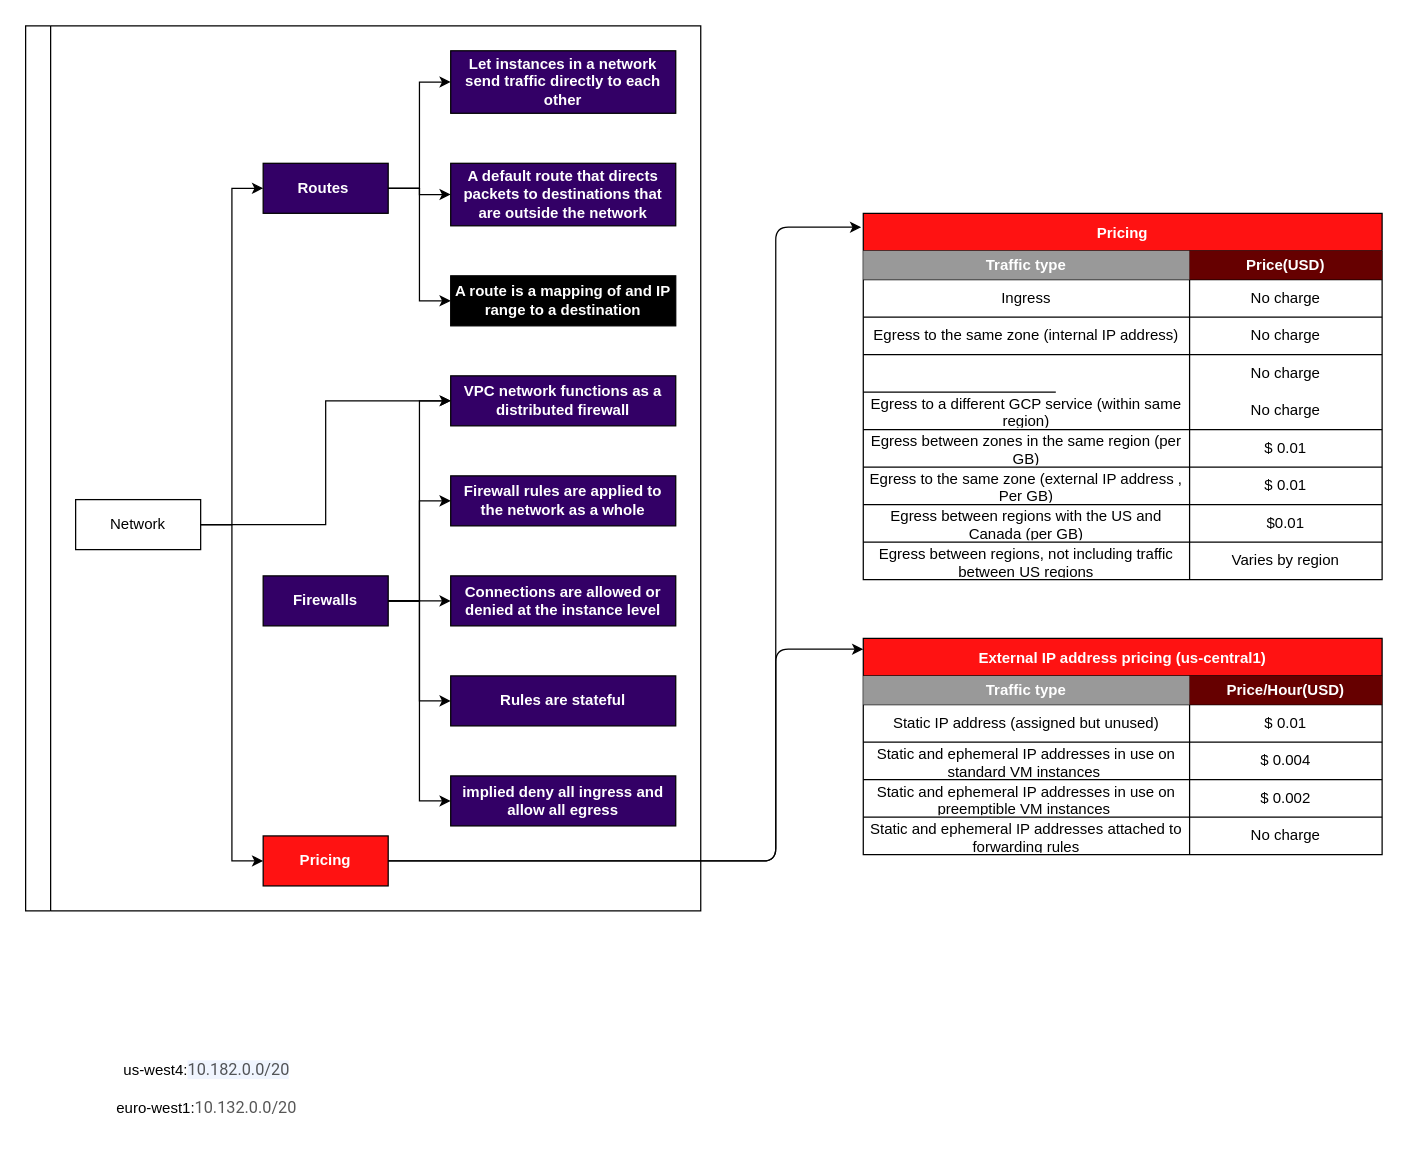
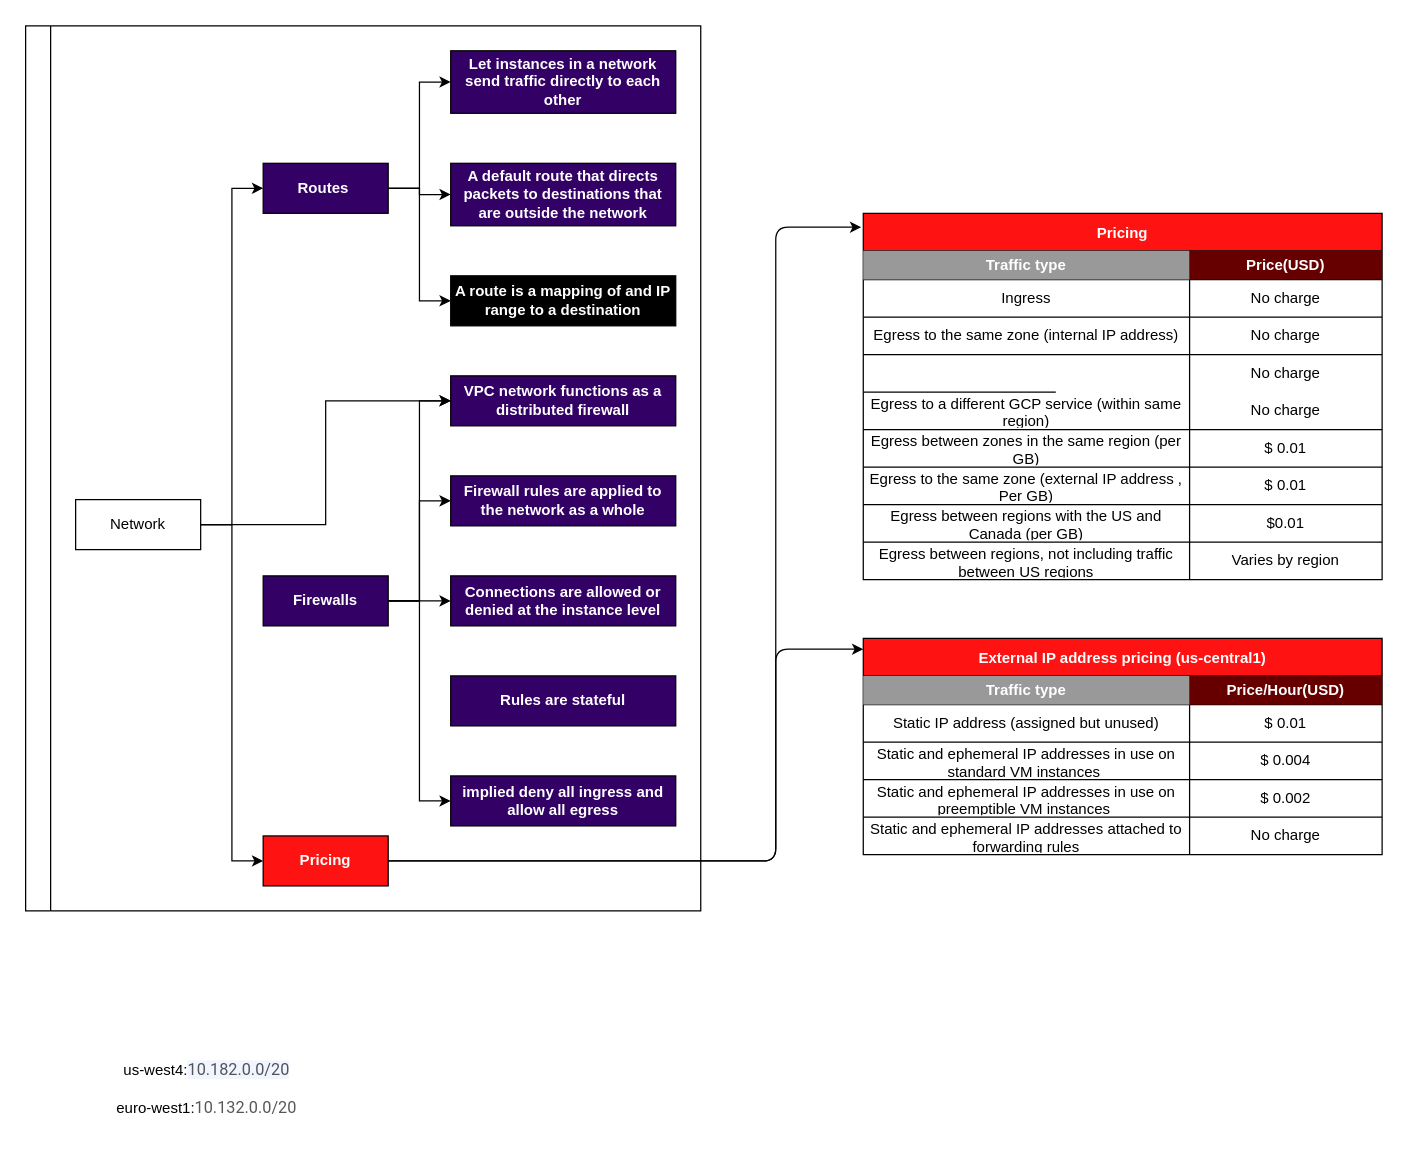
- <mxCell id="14" value="" style="edgeStyle=elbowEdgeStyle;elbow=horizontal;html=1;rounded=0;endArrow=open;" edge="1" target="15" source="13" parent="2"><mxGeometry relative="1" as="geometry"><mxPoint x="240" y="280" as="sourcePoint" /></mxGeometry></mxCell>
+ <mxCell id="14" value="" style="edgeStyle=elbowEdgeStyle;elbow=horizontal;html=1;rounded=0;" edge="1" target="15" source="13" parent="2"><mxGeometry relative="1" as="geometry"><mxPoint x="240" y="280" as="sourcePoint" /></mxGeometry></mxCell>
- <mxCell id="20" value="" style="edgeStyle=elbowEdgeStyle;elbow=horizontal;html=1;rounded=0;" edge="1" target="21" source="13" parent="2"><mxGeometry relative="1" as="geometry"><mxPoint x="390" y="405" as="sourcePoint" /></mxGeometry></mxCell>
